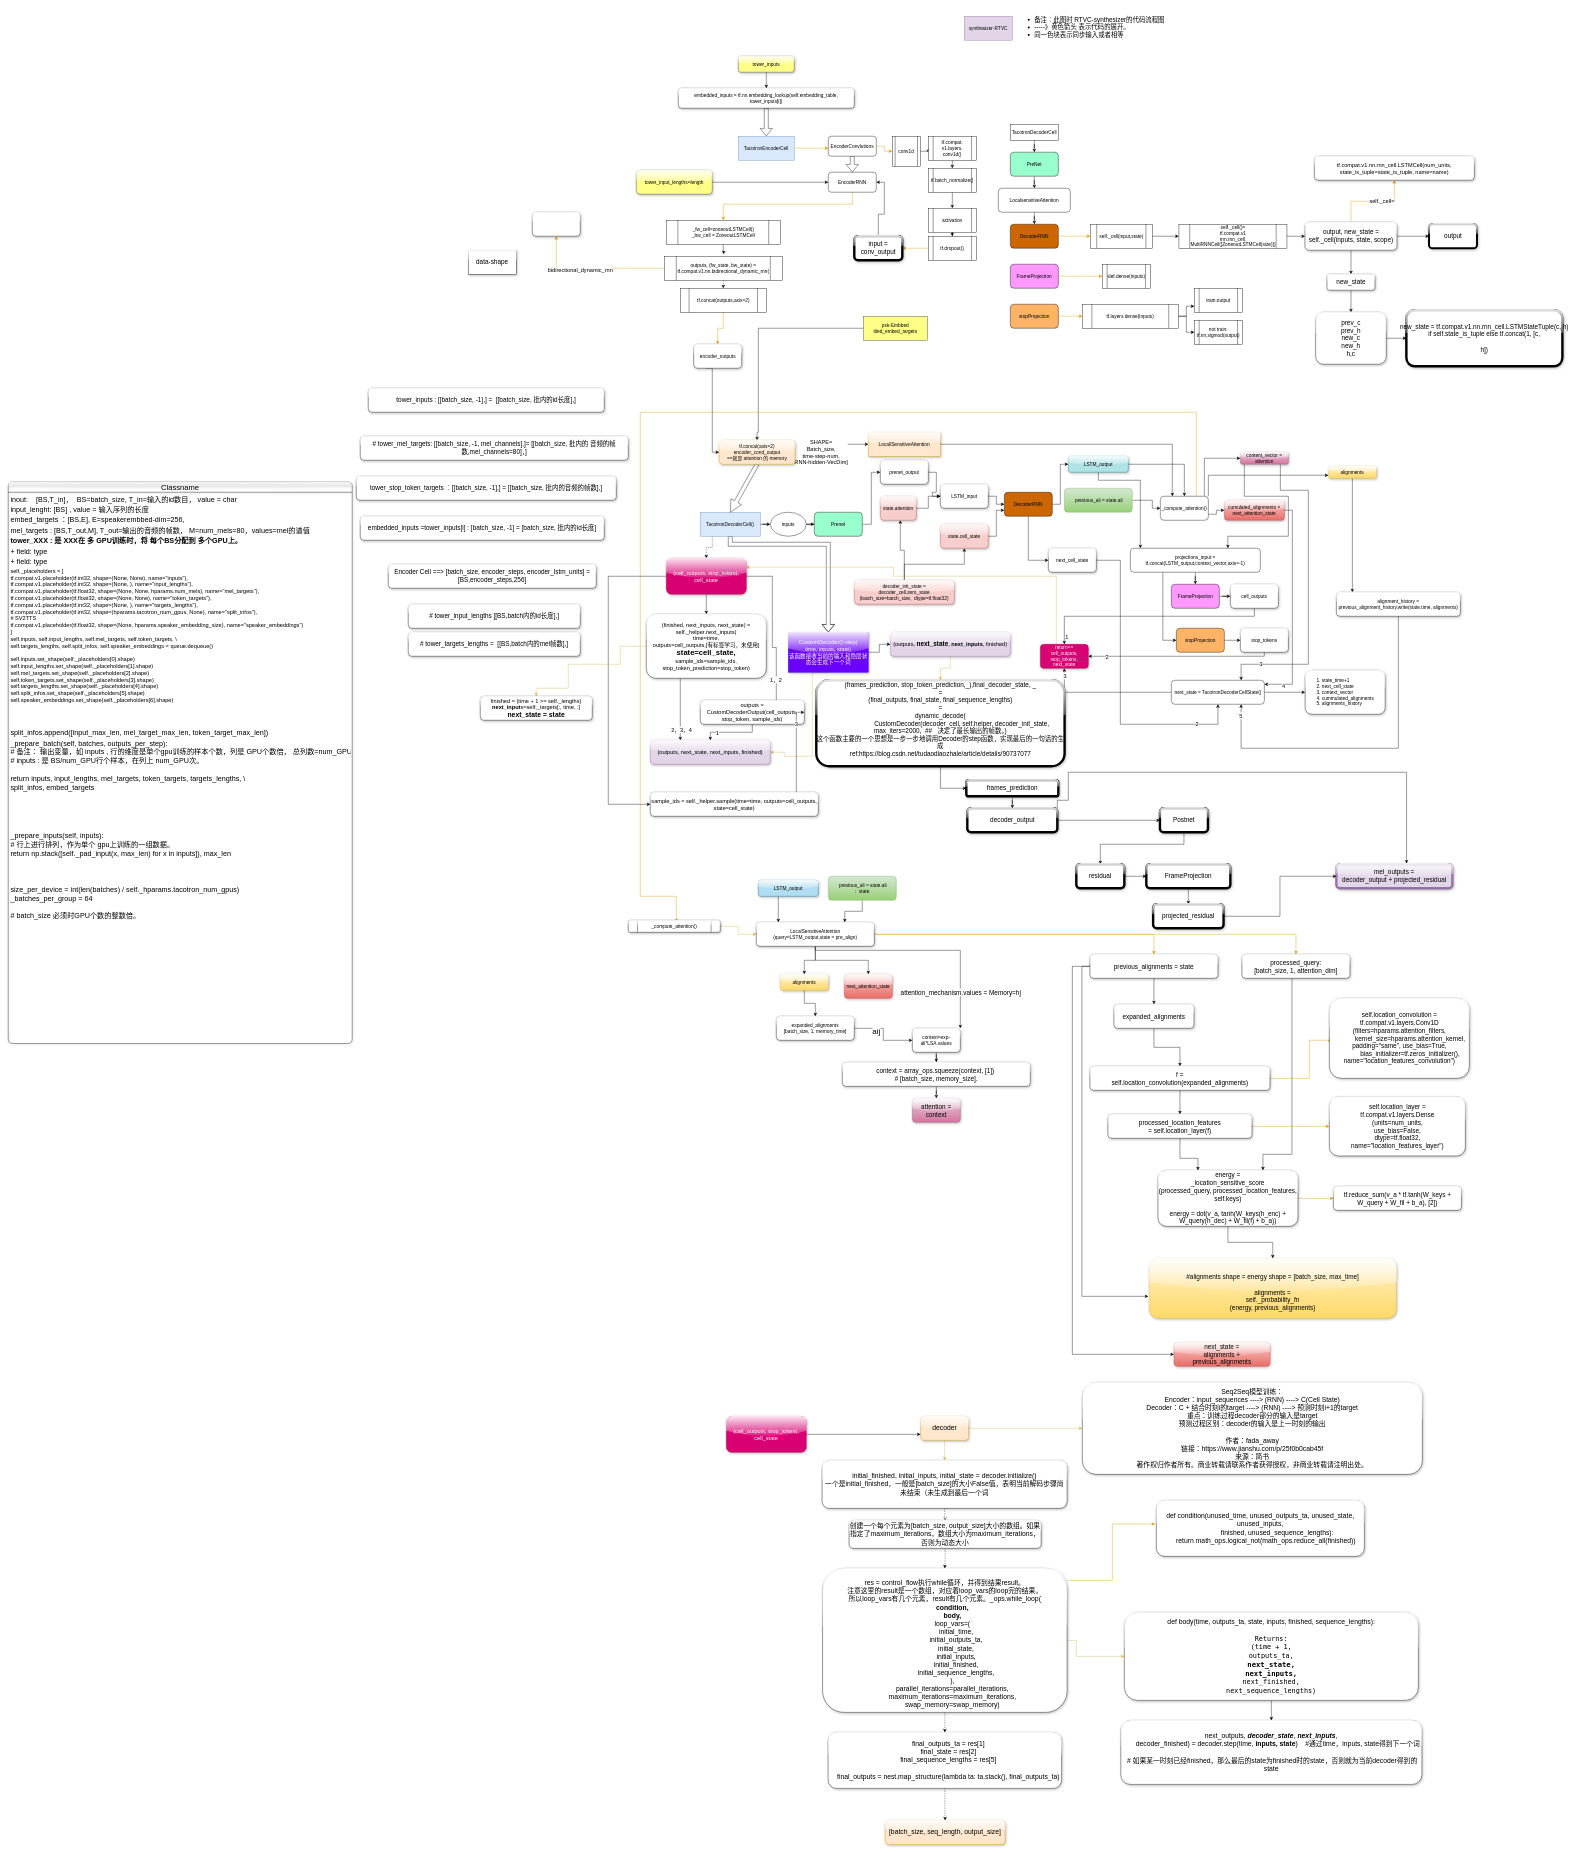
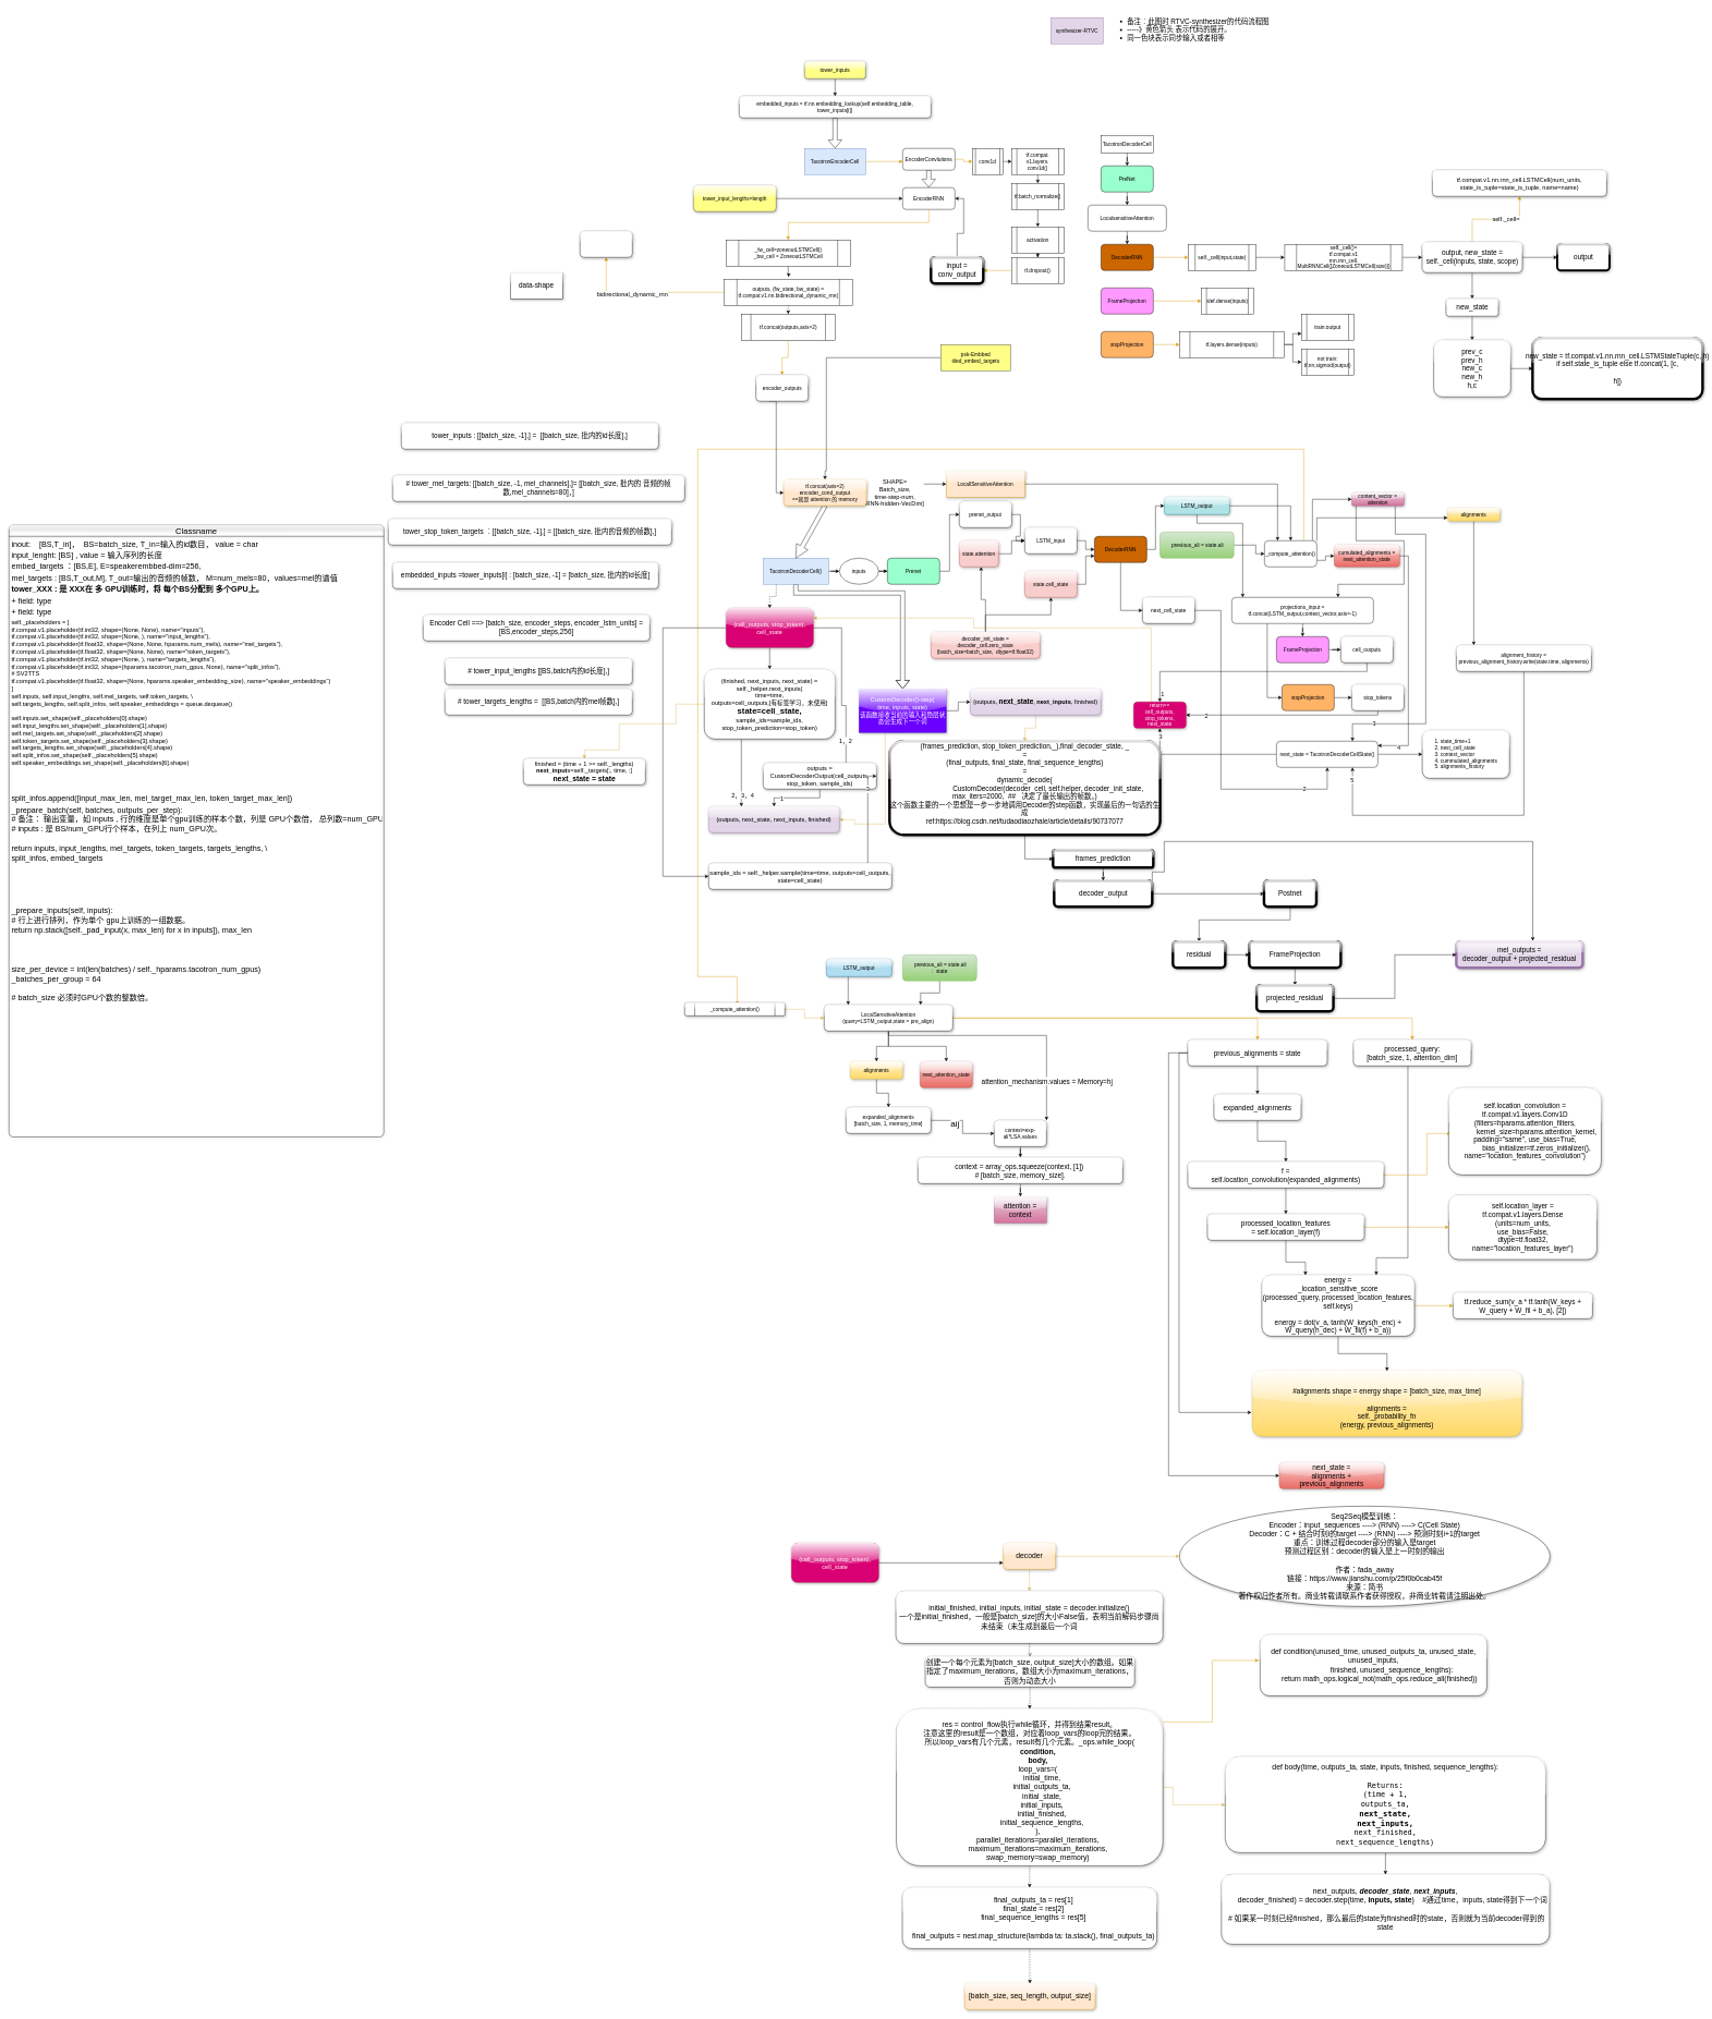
- <mxCell id="24" value="conv1d" style="shape=process;whiteSpace=wrap;html=1;backgroundOutline=1;" parent="1" vertex="1"><mxGeometry x="2230" y="340" width="70" height="75" as="geometry" /></mxCell>
+ <mxCell id="24" value="conv1d" style="shape=process;whiteSpace=wrap;html=1;backgroundOutline=1;" parent="1" vertex="1"><mxGeometry x="2230" y="340" width="70" height="60" as="geometry" /></mxCell>
- <mxCell id="156" value="attention = context" style="whiteSpace=wrap;html=1;rounded=1;shadow=1;glass=1;fontSize=16;fillColor=#e6d0de;gradientColor=#d5739d;strokeColor=#996185;" parent="1" vertex="1"><mxGeometry x="2280" y="2745" width="120" height="60" as="geometry" /></mxCell>
+ <mxCell id="156" value="attention = context" style="whiteSpace=wrap;html=1;shadow=1;glass=1;fontSize=16;fillColor=#e6d0de;gradientColor=#d5739d;strokeColor=#996185;rounded=0;" parent="1" vertex="1"><mxGeometry x="2280" y="2745" width="120" height="60" as="geometry" /></mxCell>
- <mxCell id="274" value="Seq2Seq模型训练：&lt;br&gt;Encoder：input_sequences ----&amp;gt; (RNN) ----&amp;gt; C(Cell State)&lt;br&gt;Decoder：C + 结合时刻i的target ----&amp;gt; (RNN) ----&amp;gt; 预测时刻i+1的target&lt;br&gt;重点：训练过程decoder部分的输入是target&lt;br&gt;预测过程区别：decoder的输入是上一时刻的输出&lt;br&gt;&lt;br&gt;作者：fada_away&lt;br&gt;链接：https://www.jianshu.com/p/25f0b0cab45f&lt;br&gt;来源：简书&lt;br&gt;著作权归作者所有。商业转载请联系作者获得授权，非商业转载请注明出处。" style="whiteSpace=wrap;html=1;rounded=1;shadow=1;glass=1;strokeWidth=1;fillColor=#FFFFFF;fontSize=17;" parent="1" vertex="1"><mxGeometry x="2705" y="3455" width="850" height="230" as="geometry" /></mxCell>
+ <mxCell id="274" value="Seq2Seq模型训练：&lt;br&gt;Encoder：input_sequences ----&amp;gt; (RNN) ----&amp;gt; C(Cell State)&lt;br&gt;Decoder：C + 结合时刻i的target ----&amp;gt; (RNN) ----&amp;gt; 预测时刻i+1的target&lt;br&gt;重点：训练过程decoder部分的输入是target&lt;br&gt;预测过程区别：decoder的输入是上一时刻的输出&lt;br&gt;&lt;br&gt;作者：fada_away&lt;br&gt;链接：https://www.jianshu.com/p/25f0b0cab45f&lt;br&gt;来源：简书&lt;br&gt;著作权归作者所有。商业转载请联系作者获得授权，非商业转载请注明出处。" style="ellipse;whiteSpace=wrap;html=1;shadow=1;glass=1;strokeWidth=1;fillColor=#FFFFFF;fontSize=17;" parent="1" vertex="1"><mxGeometry x="2705" y="3455" width="850" height="230" as="geometry" /></mxCell>
